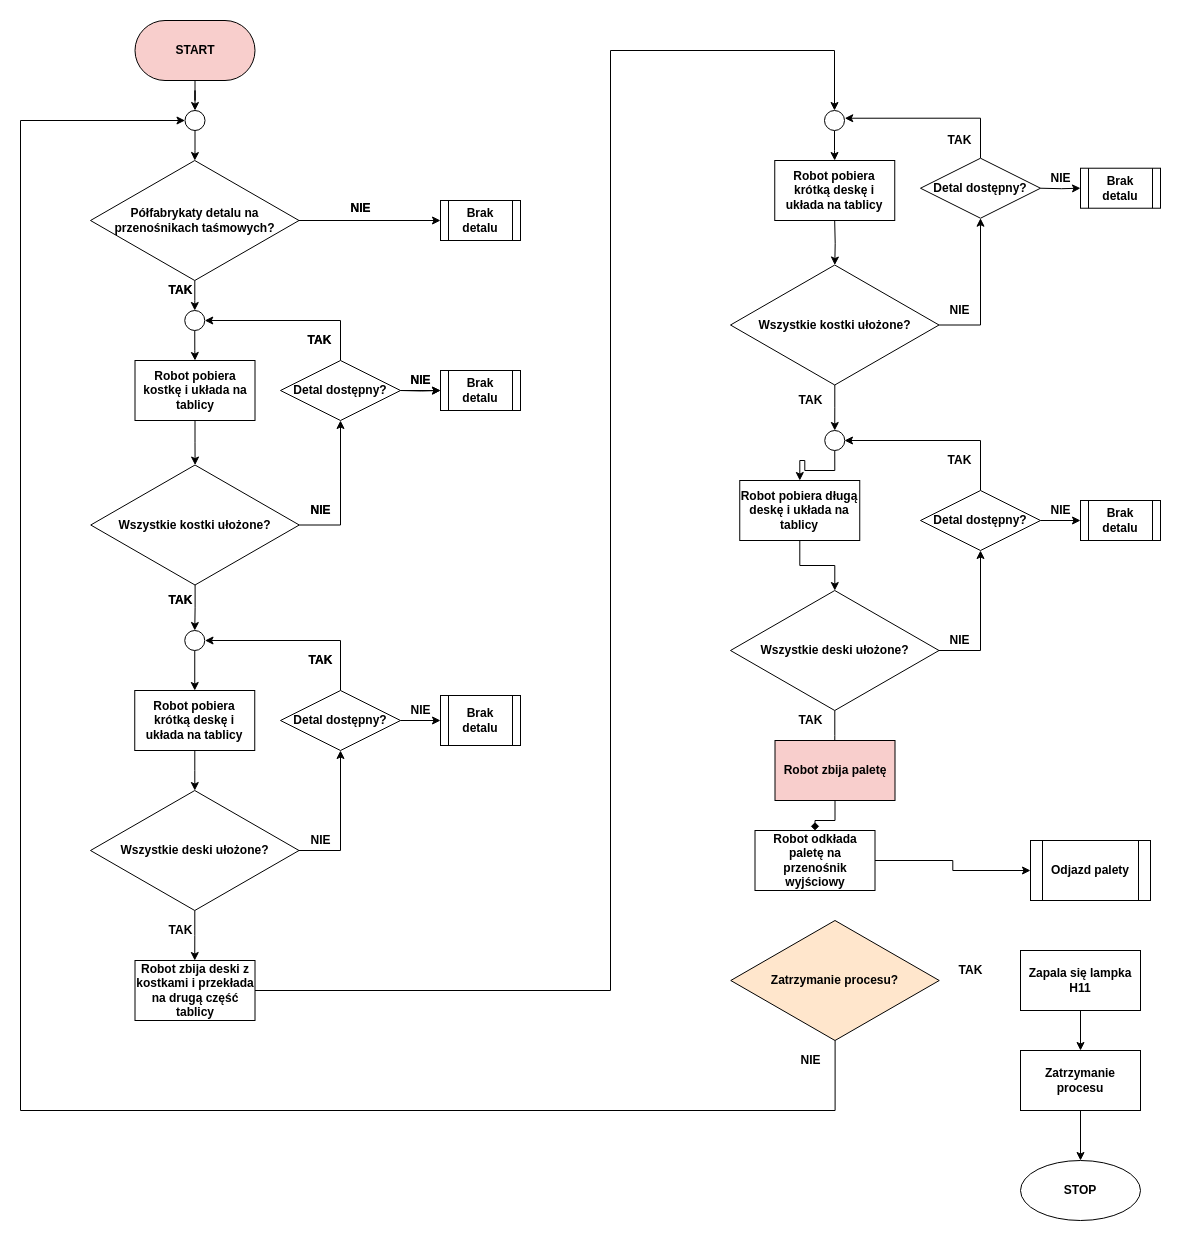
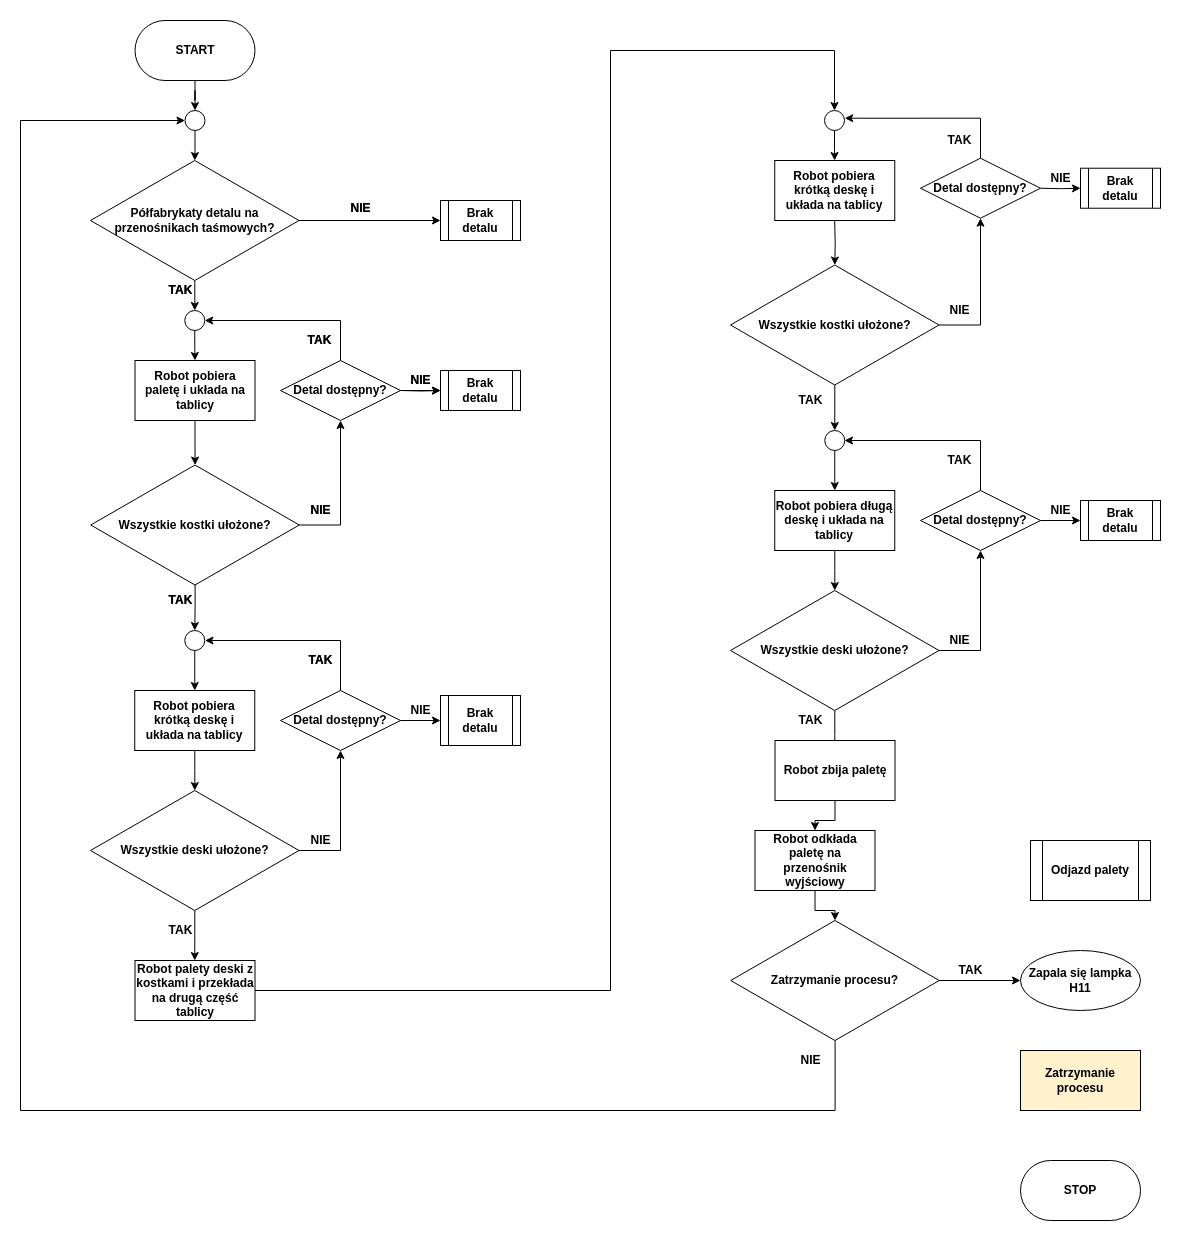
- <mxCell id="3" value="START" style="rounded=1;whiteSpace=wrap;html=1;arcSize=50;fontStyle=1;fillColor=#f8cecc;" vertex="1" parent="1"><mxGeometry x="134.5" y="20" width="120" height="60" as="geometry" /></mxCell>
+ <mxCell id="3" value="START" style="rounded=1;whiteSpace=wrap;html=1;arcSize=50;fontStyle=1" vertex="1" parent="1"><mxGeometry x="134.5" y="20" width="120" height="60" as="geometry" /></mxCell>
- <mxCell id="8" value="&lt;b&gt;Robot pobiera kostkę i układa na tablicy&lt;/b&gt;" style="whiteSpace=wrap;html=1;" vertex="1" parent="1"><mxGeometry x="134.5" y="360" width="120" height="60" as="geometry" /></mxCell>
+ <mxCell id="8" value="&lt;b&gt;Robot pobiera paletę i układa na tablicy&lt;/b&gt;" style="whiteSpace=wrap;html=1;" vertex="1" parent="1"><mxGeometry x="134.5" y="360" width="120" height="60" as="geometry" /></mxCell>
- <mxCell id="33" value="&lt;b&gt;Robot pobiera długą deskę i układa na tablicy&lt;/b&gt;" style="whiteSpace=wrap;html=1;" vertex="1" parent="1"><mxGeometry x="739.25" y="480" width="120" height="60" as="geometry" /></mxCell>
+ <mxCell id="33" value="&lt;b&gt;Robot pobiera długą deskę i układa na tablicy&lt;/b&gt;" style="whiteSpace=wrap;html=1;" vertex="1" parent="1"><mxGeometry x="774.25" y="490" width="120" height="60" as="geometry" /></mxCell>
- <mxCell id="40" value="Robot zbija paletę" style="whiteSpace=wrap;html=1;fontStyle=1;fillColor=#f8cecc;" vertex="1" parent="1"><mxGeometry x="774.5" y="740" width="120" height="60" as="geometry" /></mxCell>
+ <mxCell id="40" value="Robot zbija paletę" style="whiteSpace=wrap;html=1;fontStyle=1" vertex="1" parent="1"><mxGeometry x="774.5" y="740" width="120" height="60" as="geometry" /></mxCell>
- <mxCell id="39" value="" style="edgeStyle=orthogonalEdgeStyle;rounded=0;orthogonalLoop=1;jettySize=auto;html=1;endArrow=diamond;" edge="1" parent="1" source="40" target="43"><mxGeometry relative="1" as="geometry" /></mxCell>
+ <mxCell id="39" value="" style="edgeStyle=orthogonalEdgeStyle;rounded=0;orthogonalLoop=1;jettySize=auto;html=1;" edge="1" parent="1" source="40" target="43"><mxGeometry relative="1" as="geometry" /></mxCell>
- <mxCell id="42" value="" style="edgeStyle=orthogonalEdgeStyle;rounded=0;orthogonalLoop=1;jettySize=auto;html=1;" edge="1" parent="1" source="43" target="71"><mxGeometry relative="1" as="geometry" /></mxCell>
+ <mxCell id="41" style="edgeStyle=orthogonalEdgeStyle;rounded=0;orthogonalLoop=1;jettySize=auto;html=1;entryX=0.5;entryY=0;entryDx=0;entryDy=0;" edge="1" parent="1" source="43" target="65"><mxGeometry relative="1" as="geometry" /></mxCell>
- <mxCell id="65" value="&lt;b&gt;Zatrzymanie procesu?&lt;/b&gt;" style="rhombus;whiteSpace=wrap;html=1;align=center;fillColor=#ffe6cc;" vertex="1" parent="1"><mxGeometry x="730.25" y="920" width="208.5" height="120" as="geometry" /></mxCell>
+ <mxCell id="65" value="&lt;b&gt;Zatrzymanie procesu?&lt;/b&gt;" style="rhombus;whiteSpace=wrap;html=1;align=center;" vertex="1" parent="1"><mxGeometry x="730.25" y="920" width="208.5" height="120" as="geometry" /></mxCell>
+ <mxCell id="64" style="edgeStyle=orthogonalEdgeStyle;rounded=0;orthogonalLoop=1;jettySize=auto;html=1;entryX=0;entryY=0.5;entryDx=0;entryDy=0;" edge="1" parent="1" source="65" target="67"><mxGeometry relative="1" as="geometry" /></mxCell>
- <mxCell id="67" value="&lt;b&gt;Zapala się lampka H11&lt;/b&gt;" style="whiteSpace=wrap;html=1;" vertex="1" parent="1"><mxGeometry x="1020" y="950" width="120" height="60" as="geometry" /></mxCell>
+ <mxCell id="67" value="&lt;b&gt;Zapala się lampka H11&lt;/b&gt;" style="ellipse;whiteSpace=wrap;html=1;" vertex="1" parent="1"><mxGeometry x="1020" y="950" width="120" height="60" as="geometry" /></mxCell>
- <mxCell id="24" value="Robot zbija deski z kostkami i przekłada na drugą część tablicy" style="whiteSpace=wrap;html=1;fontStyle=1" vertex="1" parent="1"><mxGeometry x="134.5" y="960" width="120" height="60" as="geometry" /></mxCell>
+ <mxCell id="24" value="Robot palety deski z kostkami i przekłada na drugą część tablicy" style="whiteSpace=wrap;html=1;fontStyle=1" vertex="1" parent="1"><mxGeometry x="134.5" y="960" width="120" height="60" as="geometry" /></mxCell>
- <mxCell id="66" style="edgeStyle=orthogonalEdgeStyle;rounded=0;orthogonalLoop=1;jettySize=auto;html=1;entryX=0.5;entryY=0;entryDx=0;entryDy=0;" edge="1" parent="1" source="67" target="70"><mxGeometry relative="1" as="geometry" /></mxCell>
- <mxCell id="70" value="&lt;b&gt;Zatrzymanie procesu&lt;br&gt;&lt;/b&gt;" style="whiteSpace=wrap;html=1;" vertex="1" parent="1"><mxGeometry x="1020" y="1050" width="120" height="60" as="geometry" /></mxCell>
+ <mxCell id="70" value="&lt;b&gt;Zatrzymanie procesu&lt;br&gt;&lt;/b&gt;" style="whiteSpace=wrap;html=1;fillColor=#fff2cc;" vertex="1" parent="1"><mxGeometry x="1020" y="1050" width="120" height="60" as="geometry" /></mxCell>
- <mxCell id="69" value="" style="edgeStyle=orthogonalEdgeStyle;rounded=0;orthogonalLoop=1;jettySize=auto;html=1;" edge="1" parent="1" source="70" target="68"><mxGeometry relative="1" as="geometry" /></mxCell>
- <mxCell id="68" value="STOP" style="ellipse;whiteSpace=wrap;html=1;arcSize=50;fontStyle=1;" vertex="1" parent="1"><mxGeometry x="1020" y="1160" width="120" height="60" as="geometry" /></mxCell>
+ <mxCell id="68" value="STOP" style="rounded=1;whiteSpace=wrap;html=1;arcSize=50;fontStyle=1" vertex="1" parent="1"><mxGeometry x="1020" y="1160" width="120" height="60" as="geometry" /></mxCell>
